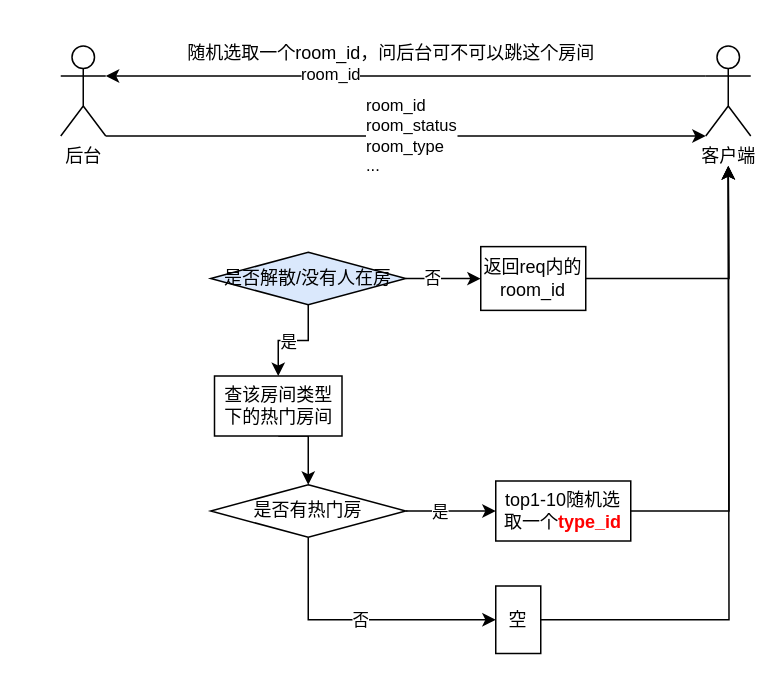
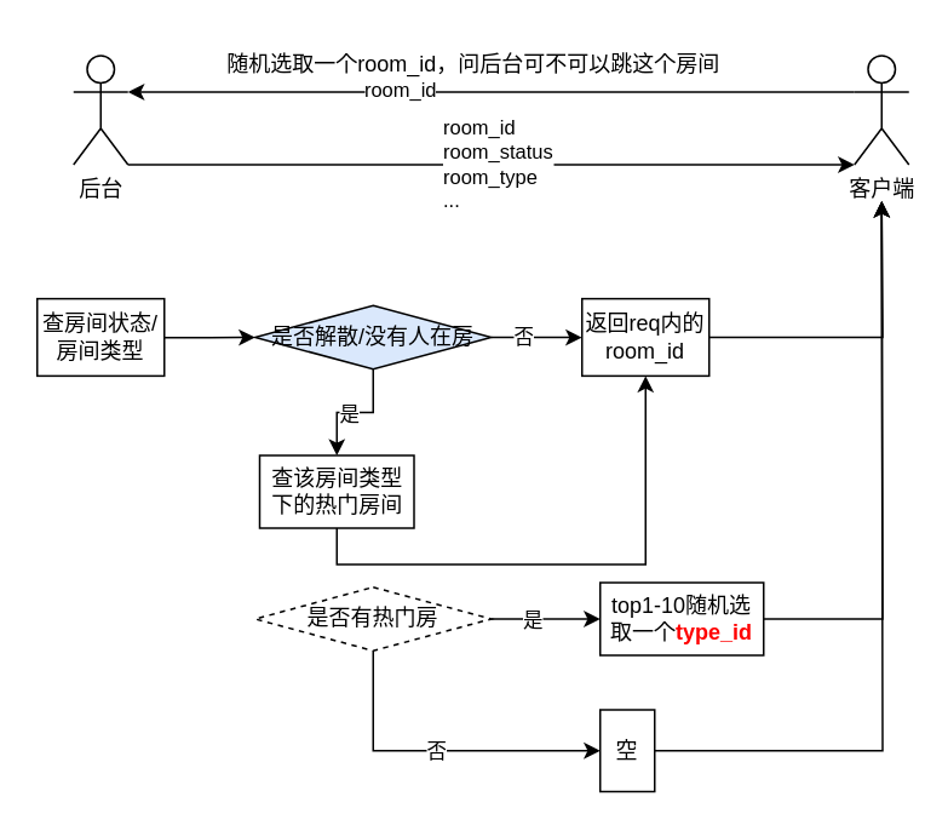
+ <mxCell id="10" value="查房间状态/房间类型" style="rounded=0;whiteSpace=wrap;html=1;" vertex="1" parent="1"><mxGeometry x="20" y="163.75" width="70" height="42.5" as="geometry" /></mxCell>
+ <mxCell id="9" value="" style="edgeStyle=orthogonalEdgeStyle;rounded=0;orthogonalLoop=1;jettySize=auto;html=1;" edge="1" parent="1" source="10" target="15"><mxGeometry relative="1" as="geometry" /></mxCell>
- <mxCell id="16" style="edgeStyle=orthogonalEdgeStyle;rounded=0;orthogonalLoop=1;jettySize=auto;html=1;exitX=0.5;exitY=1;exitDx=0;exitDy=0;entryX=0.5;entryY=0;entryDx=0;entryDy=0;" edge="1" parent="1" source="17" target="21"><mxGeometry relative="1" as="geometry" /></mxCell>
+ <mxCell id="16" style="edgeStyle=orthogonalEdgeStyle;rounded=0;orthogonalLoop=1;jettySize=auto;html=1;exitX=0.5;exitY=1;exitDx=0;exitDy=0;" edge="1" parent="1" source="17" target="25"><mxGeometry relative="1" as="geometry" /></mxCell>
- <mxCell id="21" value="是否有热门房" style="rhombus;whiteSpace=wrap;html=1;rounded=0;" vertex="1" parent="1"><mxGeometry x="140" y="322.5" width="130" height="35" as="geometry" /></mxCell>
+ <mxCell id="21" value="是否有热门房" style="rhombus;whiteSpace=wrap;html=1;rounded=0;dashed=1;" vertex="1" parent="1"><mxGeometry x="140" y="322.5" width="130" height="35" as="geometry" /></mxCell>
